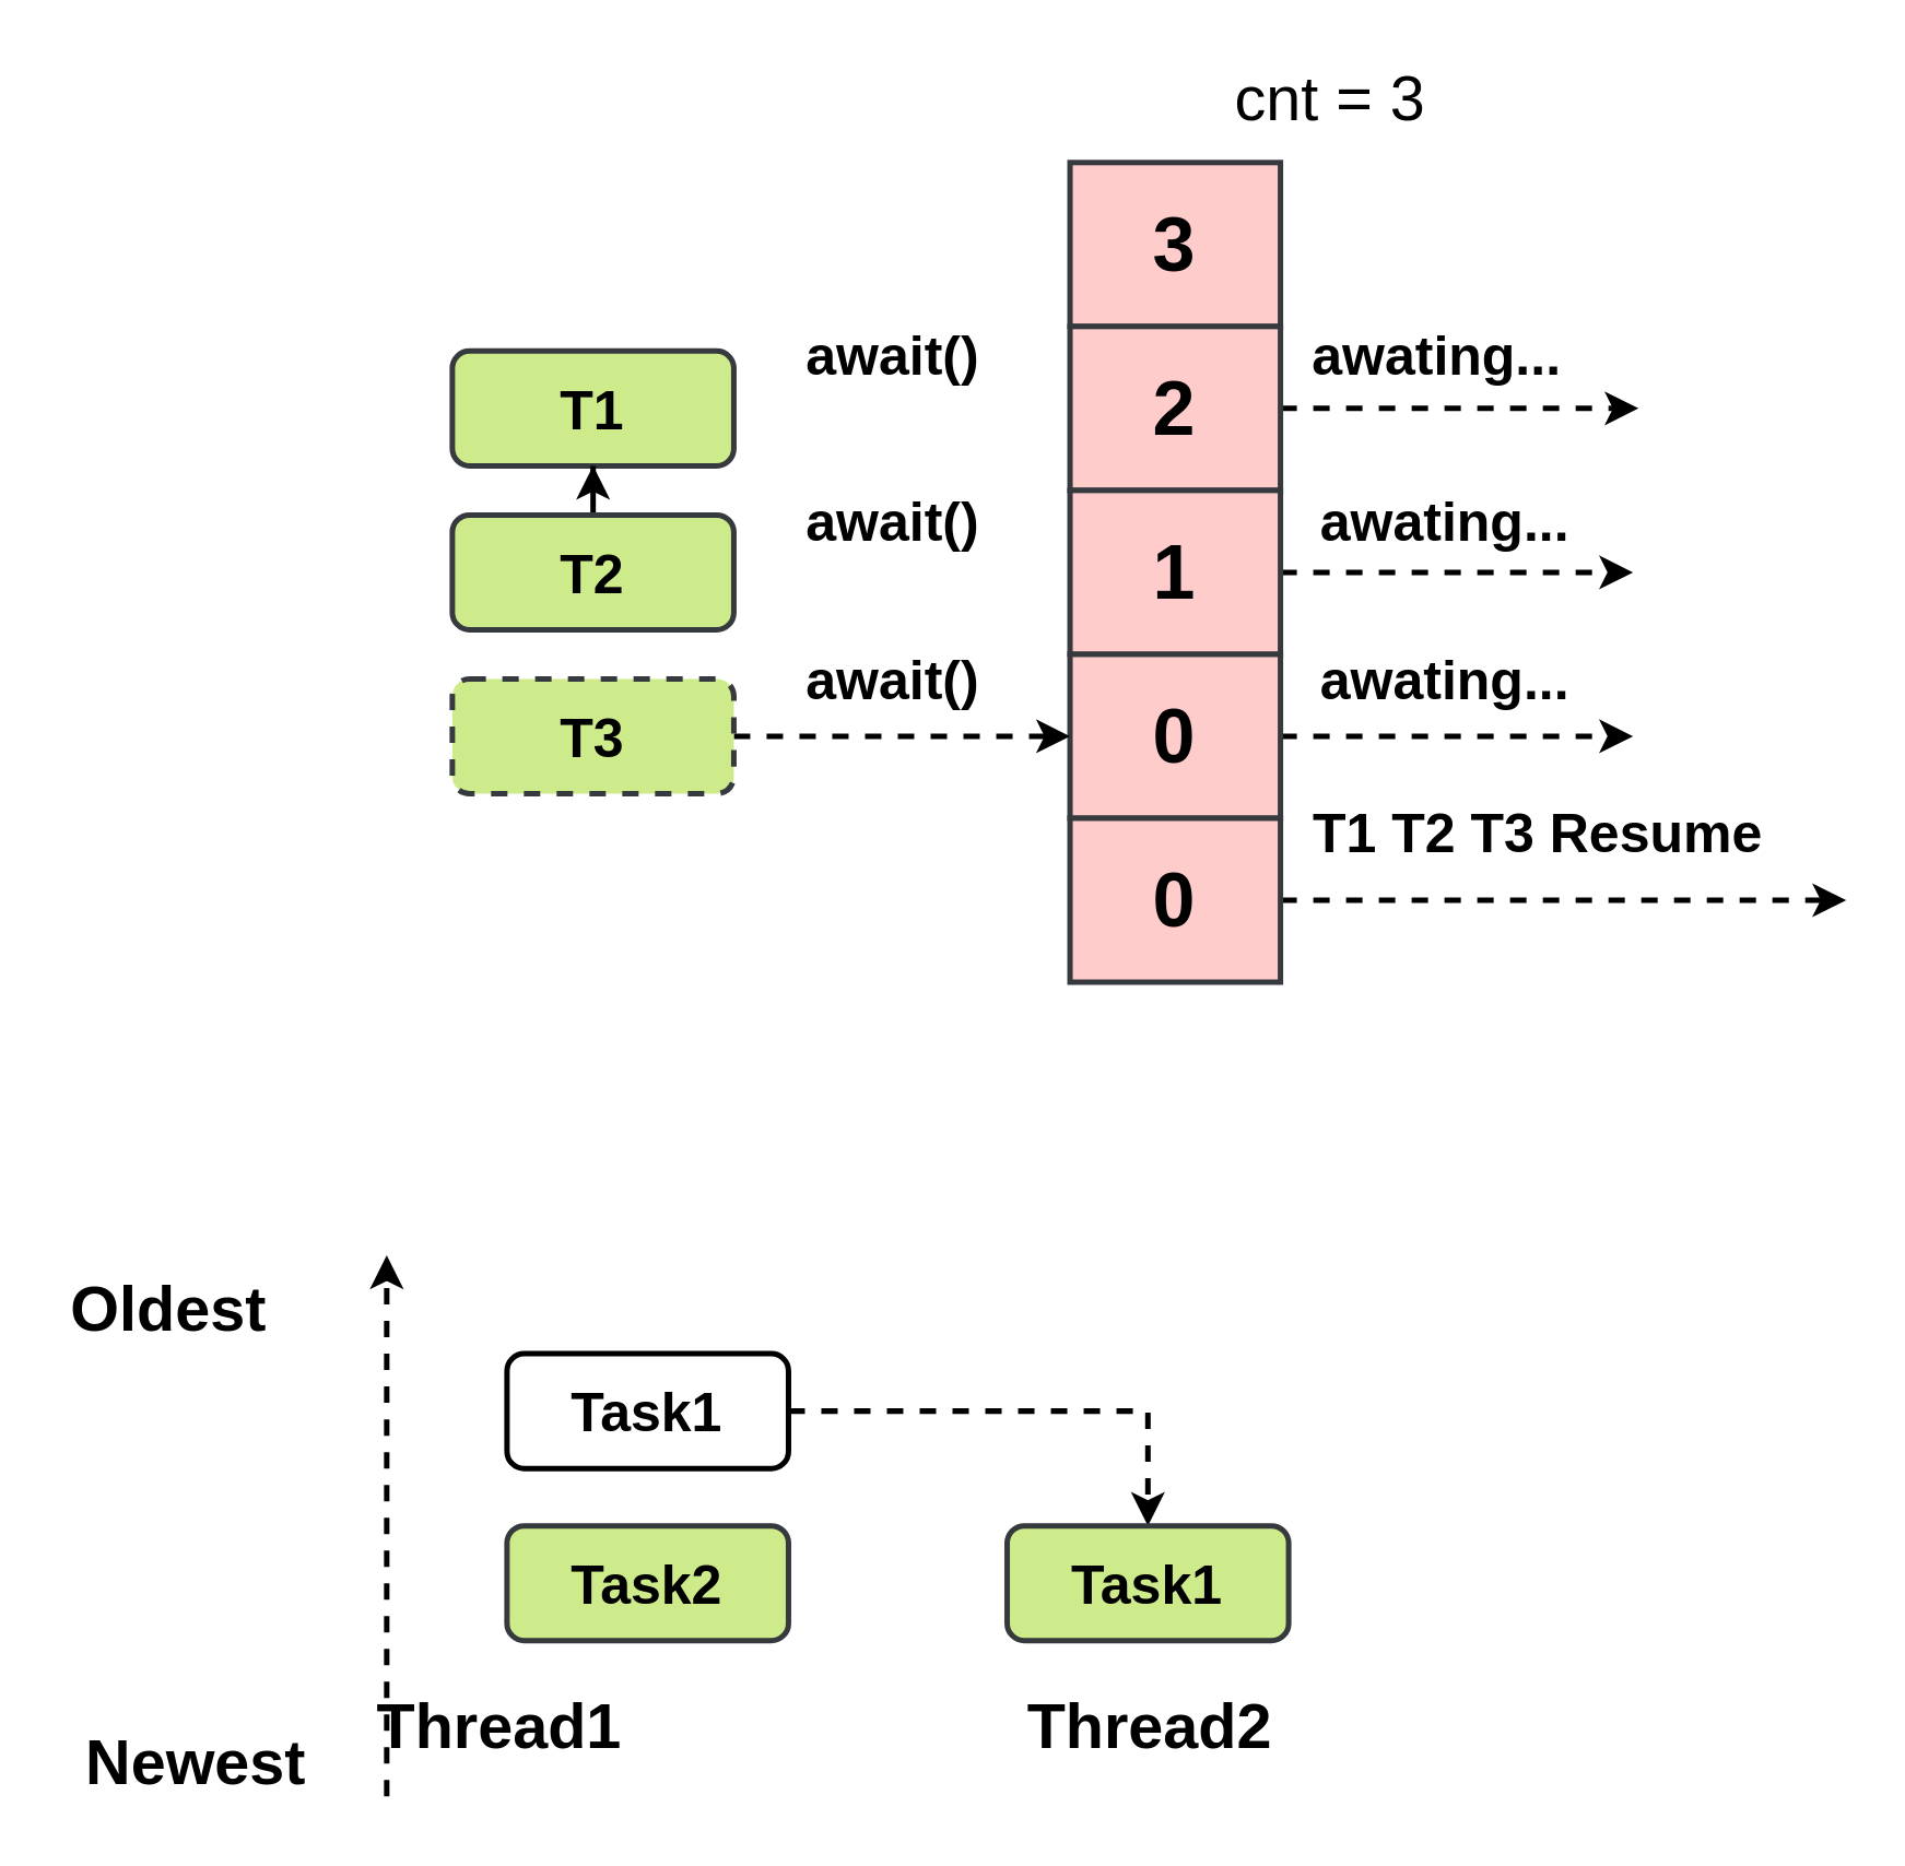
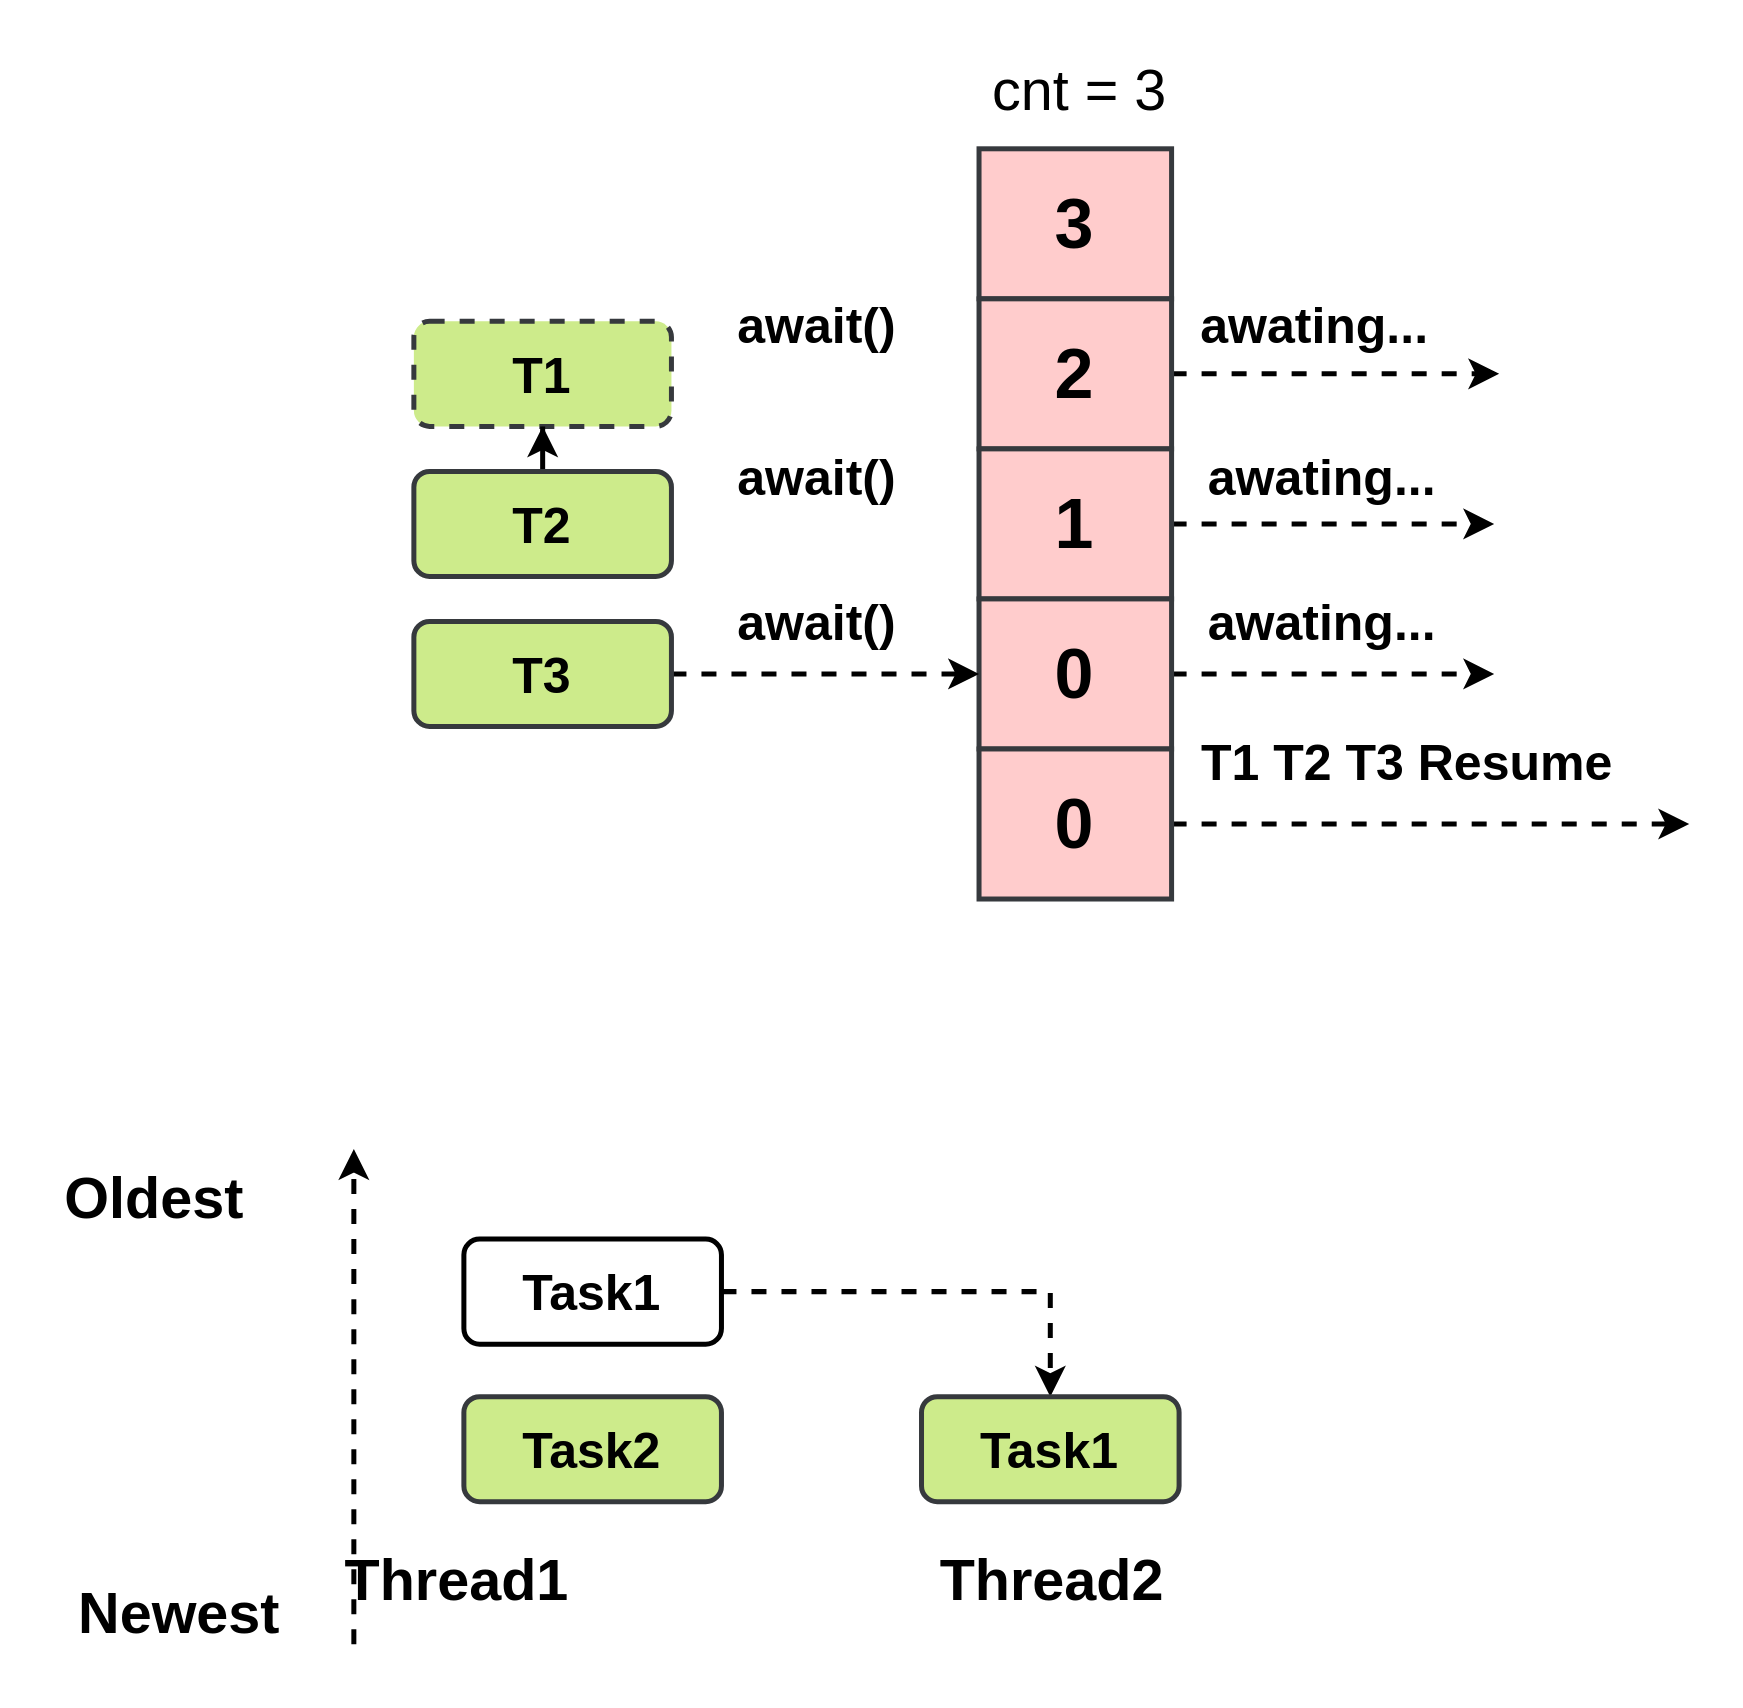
- <mxCell id="16" value="cnt = 3" style="text;html=1;align=center;verticalAlign=middle;resizable=0;points=[];autosize=1;fontSize=23;" vertex="1" parent="1"><mxGeometry x="446" y="20" width="80" height="32" as="geometry" /></mxCell>
+ <mxCell id="16" value="cnt = 3" style="text;html=1;align=center;verticalAlign=middle;resizable=0;points=[];autosize=1;fontSize=23;" vertex="1" parent="1"><mxGeometry x="391" y="20" width="80" height="32" as="geometry" /></mxCell>
- <mxCell id="2" value="T1" style="rounded=1;whiteSpace=wrap;html=1;strokeWidth=2;fontSize=20;fontStyle=1;fillColor=#cdeb8b;strokeColor=#36393d;" vertex="1" parent="1"><mxGeometry x="165" y="128" width="103" height="42" as="geometry" /></mxCell>
+ <mxCell id="2" value="T1" style="rounded=1;whiteSpace=wrap;html=1;strokeWidth=2;fontSize=20;fontStyle=1;fillColor=#cdeb8b;strokeColor=#36393d;dashed=1;" vertex="1" parent="1"><mxGeometry x="165" y="128" width="103" height="42" as="geometry" /></mxCell>
- <mxCell id="15" value="T3" style="rounded=1;whiteSpace=wrap;html=1;strokeWidth=2;fontSize=20;fontStyle=1;fillColor=#cdeb8b;strokeColor=#36393d;dashed=1;" vertex="1" parent="1"><mxGeometry x="165" y="248" width="103" height="42" as="geometry" /></mxCell>
+ <mxCell id="15" value="T3" style="rounded=1;whiteSpace=wrap;html=1;strokeWidth=2;fontSize=20;fontStyle=1;fillColor=#cdeb8b;strokeColor=#36393d;" vertex="1" parent="1"><mxGeometry x="165" y="248" width="103" height="42" as="geometry" /></mxCell>
